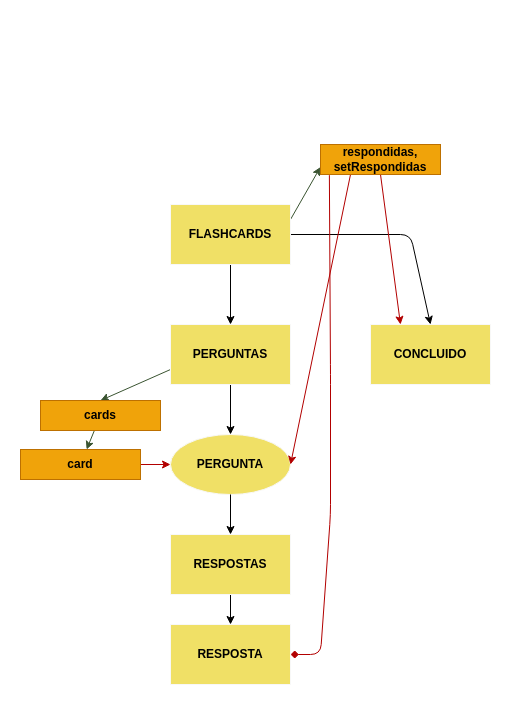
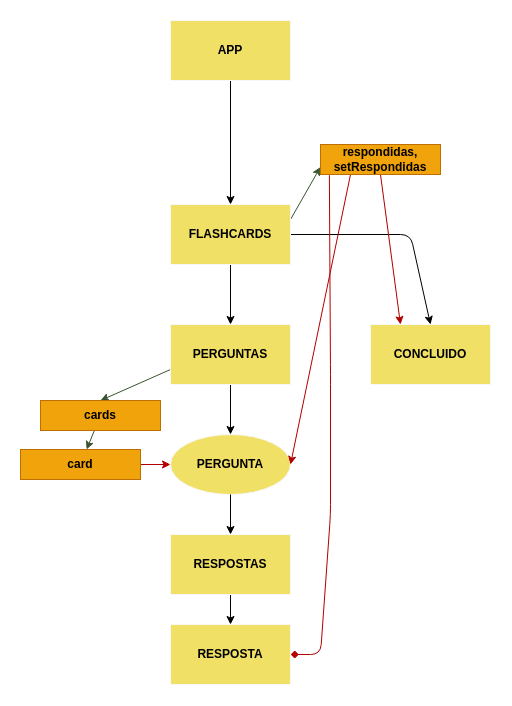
+ <mxCell id="20" value="APP" style="rounded=0;whiteSpace=wrap;html=1;fillColor=#f0e066;fontColor=#000000;strokeColor=#f8f8f7;gradientColor=none;fontStyle=1" vertex="1" parent="1"><mxGeometry x="170" y="20" width="120" height="60" as="geometry" /></mxCell>
+ <mxCell id="19" style="edgeStyle=none;html=1;exitX=0.5;exitY=1;exitDx=0;exitDy=0;entryX=0.5;entryY=0;entryDx=0;entryDy=0;fontColor=#000000;" edge="1" parent="1" source="20" target="5"><mxGeometry relative="1" as="geometry" /></mxCell>
